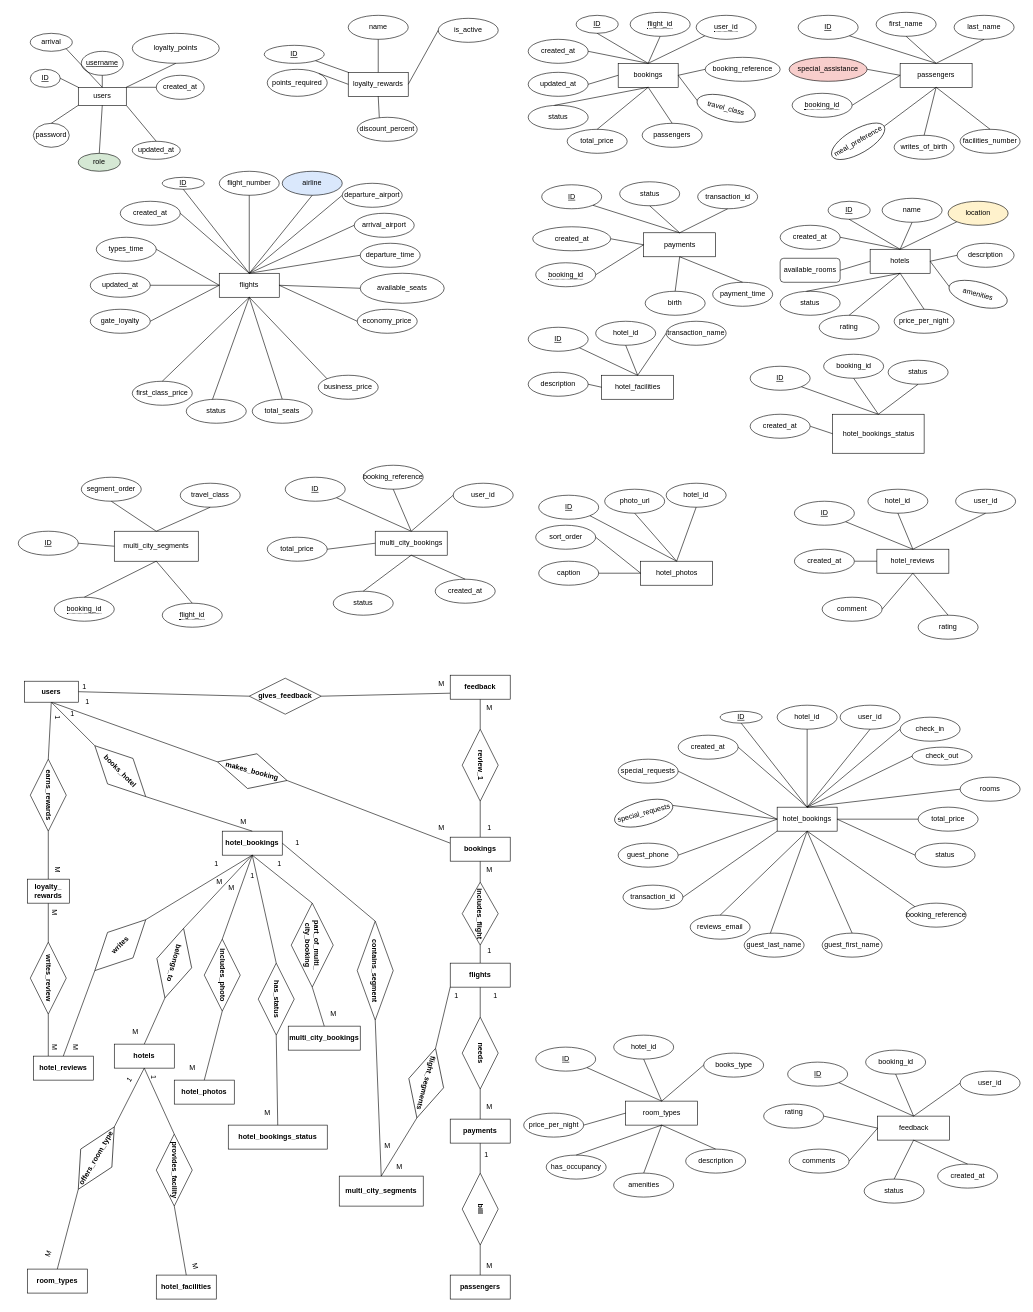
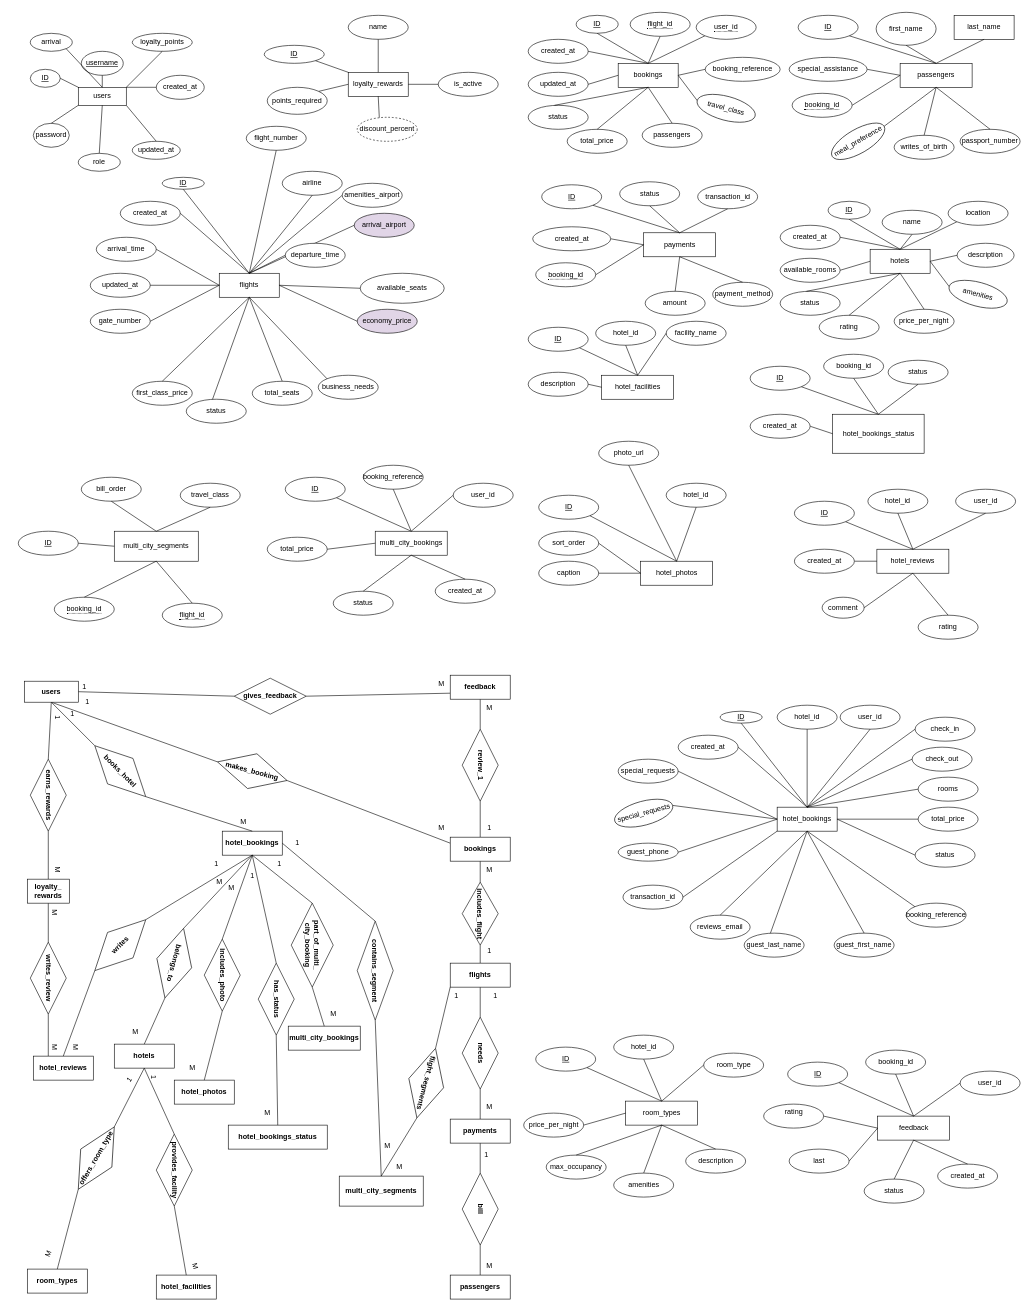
- <mxCell id="115" value="first_name" style="ellipse;whiteSpace=wrap;html=1;align=center;" vertex="1" parent="1"><mxGeometry x="1460" y="20" width="100" height="40" as="geometry" /></mxCell>
+ <mxCell id="115" value="first_name" style="ellipse;whiteSpace=wrap;html=1;align=center;" vertex="1" parent="1"><mxGeometry x="1460" y="20" width="100" height="55" as="geometry" /></mxCell>
- <mxCell id="119" value="last_name" style="ellipse;whiteSpace=wrap;html=1;align=center;" vertex="1" parent="1"><mxGeometry x="1590" y="25" width="100" height="40" as="geometry" /></mxCell>
+ <mxCell id="119" value="last_name" style="whiteSpace=wrap;html=1;align=center;rounded=0;" vertex="1" parent="1"><mxGeometry x="1590" y="25" width="100" height="40" as="geometry" /></mxCell>
- <mxCell id="25" value="is_active" style="ellipse;whiteSpace=wrap;html=1;align=center;" vertex="1" parent="1"><mxGeometry x="730" y="30" width="100" height="40" as="geometry" /></mxCell>
+ <mxCell id="25" value="is_active" style="ellipse;whiteSpace=wrap;html=1;align=center;" vertex="1" parent="1"><mxGeometry x="730" y="120" width="100" height="40" as="geometry" /></mxCell>
- <mxCell id="19" value="loyalty_points" style="ellipse;whiteSpace=wrap;html=1;align=center;" vertex="1" parent="1"><mxGeometry x="220" y="55" width="145" height="50" as="geometry" /></mxCell>
+ <mxCell id="19" value="loyalty_points" style="ellipse;whiteSpace=wrap;html=1;align=center;" vertex="1" parent="1"><mxGeometry x="220" y="55" width="100" height="30" as="geometry" /></mxCell>
- <mxCell id="129" value="special_assistance" style="ellipse;whiteSpace=wrap;html=1;align=center;fillColor=#f8cecc;" vertex="1" parent="1"><mxGeometry x="1315" y="95" width="130" height="40" as="geometry" /></mxCell>
+ <mxCell id="129" value="special_assistance" style="ellipse;whiteSpace=wrap;html=1;align=center;" vertex="1" parent="1"><mxGeometry x="1315" y="95" width="130" height="40" as="geometry" /></mxCell>
- <mxCell id="23" value="points_required" style="ellipse;whiteSpace=wrap;html=1;align=center;" vertex="1" parent="1"><mxGeometry x="445" y="115" width="100" height="45" as="geometry" /></mxCell>
+ <mxCell id="23" value="points_required" style="ellipse;whiteSpace=wrap;html=1;align=center;" vertex="1" parent="1"><mxGeometry x="445" y="145" width="100" height="45" as="geometry" /></mxCell>
- <mxCell id="24" value="discount_percent" style="ellipse;whiteSpace=wrap;html=1;align=center;" vertex="1" parent="1"><mxGeometry x="595" y="195" width="100" height="40" as="geometry" /></mxCell>
+ <mxCell id="24" value="discount_percent" style="ellipse;whiteSpace=wrap;html=1;align=center;dashed=1;" vertex="1" parent="1"><mxGeometry x="595" y="195" width="100" height="40" as="geometry" /></mxCell>
- <mxCell id="116" value="facilities_number" style="ellipse;whiteSpace=wrap;html=1;align=center;" vertex="1" parent="1"><mxGeometry x="1600" y="215" width="100" height="40" as="geometry" /></mxCell>
+ <mxCell id="116" value="passport_number" style="ellipse;whiteSpace=wrap;html=1;align=center;" vertex="1" parent="1"><mxGeometry x="1600" y="215" width="100" height="40" as="geometry" /></mxCell>
- <mxCell id="16" value="role" style="ellipse;whiteSpace=wrap;html=1;align=center;fillColor=#d5e8d4;" vertex="1" parent="1"><mxGeometry x="130" y="255" width="70" height="30" as="geometry" /></mxCell>
+ <mxCell id="16" value="role" style="ellipse;whiteSpace=wrap;html=1;align=center;" vertex="1" parent="1"><mxGeometry x="130" y="255" width="70" height="30" as="geometry" /></mxCell>
- <mxCell id="27" value="flight_number" style="ellipse;whiteSpace=wrap;html=1;align=center;" vertex="1" parent="1"><mxGeometry x="365" y="285" width="100" height="40" as="geometry" /></mxCell>
+ <mxCell id="27" value="flight_number" style="ellipse;whiteSpace=wrap;html=1;align=center;" vertex="1" parent="1"><mxGeometry x="410" y="210" width="100" height="40" as="geometry" /></mxCell>
- <mxCell id="28" value="airline" style="ellipse;whiteSpace=wrap;html=1;align=center;fillColor=#dae8fc;" vertex="1" parent="1"><mxGeometry x="470" y="285" width="100" height="40" as="geometry" /></mxCell>
+ <mxCell id="28" value="airline" style="ellipse;whiteSpace=wrap;html=1;align=center;" vertex="1" parent="1"><mxGeometry x="470" y="285" width="100" height="40" as="geometry" /></mxCell>
- <mxCell id="29" value="departure_airport" style="ellipse;whiteSpace=wrap;html=1;align=center;" vertex="1" parent="1"><mxGeometry x="570" y="305" width="100" height="40" as="geometry" /></mxCell>
+ <mxCell id="29" value="amenities_airport" style="ellipse;whiteSpace=wrap;html=1;align=center;" vertex="1" parent="1"><mxGeometry x="570" y="305" width="100" height="40" as="geometry" /></mxCell>
- <mxCell id="165" value="name" style="ellipse;whiteSpace=wrap;html=1;align=center;" vertex="1" parent="1"><mxGeometry x="1469.997" y="330" width="100" height="40" as="geometry" /></mxCell>
+ <mxCell id="165" value="name" style="ellipse;whiteSpace=wrap;html=1;align=center;" vertex="1" parent="1"><mxGeometry x="1469.997" y="350" width="100" height="40" as="geometry" /></mxCell>
- <mxCell id="166" value="location" style="ellipse;whiteSpace=wrap;html=1;align=center;fillColor=#fff2cc;" vertex="1" parent="1"><mxGeometry x="1579.997" y="335" width="100" height="40" as="geometry" /></mxCell>
+ <mxCell id="166" value="location" style="ellipse;whiteSpace=wrap;html=1;align=center;" vertex="1" parent="1"><mxGeometry x="1579.997" y="335" width="100" height="40" as="geometry" /></mxCell>
- <mxCell id="30" value="arrival_airport" style="ellipse;whiteSpace=wrap;html=1;align=center;" vertex="1" parent="1"><mxGeometry x="590" y="355" width="100" height="40" as="geometry" /></mxCell>
+ <mxCell id="30" value="arrival_airport" style="ellipse;whiteSpace=wrap;html=1;align=center;fillColor=#e1d5e7;" vertex="1" parent="1"><mxGeometry x="590" y="355" width="100" height="40" as="geometry" /></mxCell>
- <mxCell id="55" value="types_time" style="ellipse;whiteSpace=wrap;html=1;align=center;" vertex="1" parent="1"><mxGeometry x="160" y="395" width="100" height="40" as="geometry" /></mxCell>
+ <mxCell id="55" value="arrival_time" style="ellipse;whiteSpace=wrap;html=1;align=center;" vertex="1" parent="1"><mxGeometry x="160" y="395" width="100" height="40" as="geometry" /></mxCell>
- <mxCell id="56" value="departure_time" style="ellipse;whiteSpace=wrap;html=1;align=center;" vertex="1" parent="1"><mxGeometry x="600" y="405" width="100" height="40" as="geometry" /></mxCell>
+ <mxCell id="56" value="departure_time" style="ellipse;whiteSpace=wrap;html=1;align=center;" vertex="1" parent="1"><mxGeometry x="475" y="405" width="100" height="40" as="geometry" /></mxCell>
- <mxCell id="158" value="available_rooms" style="whiteSpace=wrap;html=1;align=center;rounded=1;" vertex="1" parent="1"><mxGeometry x="1300" y="430" width="100" height="40" as="geometry" /></mxCell>
+ <mxCell id="158" value="available_rooms" style="ellipse;whiteSpace=wrap;html=1;align=center;" vertex="1" parent="1"><mxGeometry x="1300" y="430" width="100" height="40" as="geometry" /></mxCell>
- <mxCell id="133" value="payment_time" style="ellipse;whiteSpace=wrap;html=1;align=center;" vertex="1" parent="1"><mxGeometry x="1187.5" y="470" width="100" height="40" as="geometry" /></mxCell>
+ <mxCell id="133" value="payment_method" style="ellipse;whiteSpace=wrap;html=1;align=center;" vertex="1" parent="1"><mxGeometry x="1187.5" y="470" width="100" height="40" as="geometry" /></mxCell>
- <mxCell id="134" value="birth" style="ellipse;whiteSpace=wrap;html=1;align=center;" vertex="1" parent="1"><mxGeometry x="1075" y="485" width="100" height="40" as="geometry" /></mxCell>
+ <mxCell id="134" value="amount" style="ellipse;whiteSpace=wrap;html=1;align=center;" vertex="1" parent="1"><mxGeometry x="1075" y="485" width="100" height="40" as="geometry" /></mxCell>
- <mxCell id="59" value="gate_loyalty" style="ellipse;whiteSpace=wrap;html=1;align=center;" vertex="1" parent="1"><mxGeometry x="150" y="515" width="100" height="40" as="geometry" /></mxCell>
+ <mxCell id="59" value="gate_number" style="ellipse;whiteSpace=wrap;html=1;align=center;" vertex="1" parent="1"><mxGeometry x="150" y="515" width="100" height="40" as="geometry" /></mxCell>
- <mxCell id="54" value="economy_price" style="ellipse;whiteSpace=wrap;html=1;align=center;" vertex="1" parent="1"><mxGeometry x="595" y="515" width="100" height="40" as="geometry" /></mxCell>
+ <mxCell id="54" value="economy_price" style="ellipse;whiteSpace=wrap;html=1;align=center;fillColor=#e1d5e7;" vertex="1" parent="1"><mxGeometry x="595" y="515" width="100" height="40" as="geometry" /></mxCell>
- <mxCell id="171" value="transaction_name" style="ellipse;whiteSpace=wrap;html=1;align=center;" vertex="1" parent="1"><mxGeometry x="1110" y="535" width="100" height="40" as="geometry" /></mxCell>
+ <mxCell id="171" value="facility_name" style="ellipse;whiteSpace=wrap;html=1;align=center;" vertex="1" parent="1"><mxGeometry x="1110" y="535" width="100" height="40" as="geometry" /></mxCell>
- <mxCell id="53" value="business_price" style="ellipse;whiteSpace=wrap;html=1;align=center;" vertex="1" parent="1"><mxGeometry x="530" y="625" width="100" height="40" as="geometry" /></mxCell>
+ <mxCell id="53" value="business_needs" style="ellipse;whiteSpace=wrap;html=1;align=center;" vertex="1" parent="1"><mxGeometry x="530" y="625" width="100" height="40" as="geometry" /></mxCell>
- <mxCell id="51" value="total_seats" style="ellipse;whiteSpace=wrap;html=1;align=center;" vertex="1" parent="1"><mxGeometry x="420" y="665" width="100" height="40" as="geometry" /></mxCell>
+ <mxCell id="51" value="total_seats" style="ellipse;whiteSpace=wrap;html=1;align=center;" vertex="1" parent="1"><mxGeometry x="420" y="635" width="100" height="40" as="geometry" /></mxCell>
- <mxCell id="76" value="segment_order" style="ellipse;whiteSpace=wrap;html=1;align=center;" vertex="1" parent="1"><mxGeometry x="135" y="795" width="100" height="40" as="geometry" /></mxCell>
+ <mxCell id="76" value="bill_order" style="ellipse;whiteSpace=wrap;html=1;align=center;" vertex="1" parent="1"><mxGeometry x="135" y="795" width="100" height="40" as="geometry" /></mxCell>
- <mxCell id="177" value="photo_url" style="ellipse;whiteSpace=wrap;html=1;align=center;" vertex="1" parent="1"><mxGeometry x="1007.5" y="815" width="100" height="40" as="geometry" /></mxCell>
+ <mxCell id="177" value="photo_url" style="ellipse;whiteSpace=wrap;html=1;align=center;" vertex="1" parent="1"><mxGeometry x="997.5" y="735" width="100" height="40" as="geometry" /></mxCell>
- <mxCell id="178" value="sort_order" style="ellipse;whiteSpace=wrap;html=1;align=center;" vertex="1" parent="1"><mxGeometry x="892.5" y="875" width="100" height="40" as="geometry" /></mxCell>
+ <mxCell id="178" value="sort_order" style="ellipse;whiteSpace=wrap;html=1;align=center;" vertex="1" parent="1"><mxGeometry x="897.5" y="885" width="100" height="40" as="geometry" /></mxCell>
- <mxCell id="190" value="comment" style="ellipse;whiteSpace=wrap;html=1;align=center;" vertex="1" parent="1"><mxGeometry x="1370" y="995" width="100" height="40" as="geometry" /></mxCell>
+ <mxCell id="190" value="comment" style="ellipse;whiteSpace=wrap;html=1;align=center;" vertex="1" parent="1"><mxGeometry x="1370" y="995" width="70" height="35" as="geometry" /></mxCell>
- <mxCell id="279" value="&lt;b&gt;gives_feedback&lt;/b&gt;" style="shape=rhombus;perimeter=rhombusPerimeter;whiteSpace=wrap;html=1;align=center;" vertex="1" parent="1"><mxGeometry x="415" y="1130" width="120" height="60" as="geometry" /></mxCell>
+ <mxCell id="279" value="&lt;b&gt;gives_feedback&lt;/b&gt;" style="shape=rhombus;perimeter=rhombusPerimeter;whiteSpace=wrap;html=1;align=center;" vertex="1" parent="1"><mxGeometry x="390" y="1130" width="120" height="60" as="geometry" /></mxCell>
- <mxCell id="204" value="check_in" style="ellipse;whiteSpace=wrap;html=1;align=center;" vertex="1" parent="1"><mxGeometry x="1500" y="1195" width="100" height="40" as="geometry" /></mxCell>
+ <mxCell id="204" value="check_in" style="ellipse;whiteSpace=wrap;html=1;align=center;" vertex="1" parent="1"><mxGeometry x="1525" y="1195" width="100" height="40" as="geometry" /></mxCell>
- <mxCell id="205" value="check_out" style="ellipse;whiteSpace=wrap;html=1;align=center;" vertex="1" parent="1"><mxGeometry x="1520" y="1245" width="100" height="30" as="geometry" /></mxCell>
+ <mxCell id="205" value="check_out" style="ellipse;whiteSpace=wrap;html=1;align=center;" vertex="1" parent="1"><mxGeometry x="1520" y="1245" width="100" height="40" as="geometry" /></mxCell>
- <mxCell id="218" value="rooms" style="ellipse;whiteSpace=wrap;html=1;align=center;" vertex="1" parent="1"><mxGeometry x="1600" y="1295" width="100" height="40" as="geometry" /></mxCell>
+ <mxCell id="218" value="rooms" style="ellipse;whiteSpace=wrap;html=1;align=center;" vertex="1" parent="1"><mxGeometry x="1530" y="1295" width="100" height="40" as="geometry" /></mxCell>
- <mxCell id="221" value="guest_phone" style="ellipse;whiteSpace=wrap;html=1;align=center;" vertex="1" parent="1"><mxGeometry x="1030" y="1405" width="100" height="40" as="geometry" /></mxCell>
+ <mxCell id="221" value="guest_phone" style="ellipse;whiteSpace=wrap;html=1;align=center;" vertex="1" parent="1"><mxGeometry x="1030" y="1405" width="100" height="30" as="geometry" /></mxCell>
- <mxCell id="213" value="guest_first_name" style="ellipse;whiteSpace=wrap;html=1;align=center;" vertex="1" parent="1"><mxGeometry x="1370" y="1555" width="100" height="40" as="geometry" /></mxCell>
+ <mxCell id="213" value="guest_first_name" style="ellipse;whiteSpace=wrap;html=1;align=center;" vertex="1" parent="1"><mxGeometry x="1390" y="1555" width="100" height="40" as="geometry" /></mxCell>
- <mxCell id="249" value="books_type" style="ellipse;whiteSpace=wrap;html=1;align=center;" vertex="1" parent="1"><mxGeometry x="1172.5" y="1755" width="100" height="40" as="geometry" /></mxCell>
+ <mxCell id="249" value="room_type" style="ellipse;whiteSpace=wrap;html=1;align=center;" vertex="1" parent="1"><mxGeometry x="1172.5" y="1755" width="100" height="40" as="geometry" /></mxCell>
- <mxCell id="272" value="comments" style="ellipse;whiteSpace=wrap;html=1;align=center;" vertex="1" parent="1"><mxGeometry x="1315" y="1915" width="100" height="40" as="geometry" /></mxCell>
+ <mxCell id="272" value="last" style="ellipse;whiteSpace=wrap;html=1;align=center;" vertex="1" parent="1"><mxGeometry x="1315" y="1915" width="100" height="40" as="geometry" /></mxCell>
- <mxCell id="247" value="has_occupancy" style="ellipse;whiteSpace=wrap;html=1;align=center;" vertex="1" parent="1"><mxGeometry x="910" y="1925" width="100" height="40" as="geometry" /></mxCell>
+ <mxCell id="247" value="max_occupancy" style="ellipse;whiteSpace=wrap;html=1;align=center;" vertex="1" parent="1"><mxGeometry x="910" y="1925" width="100" height="40" as="geometry" /></mxCell>
